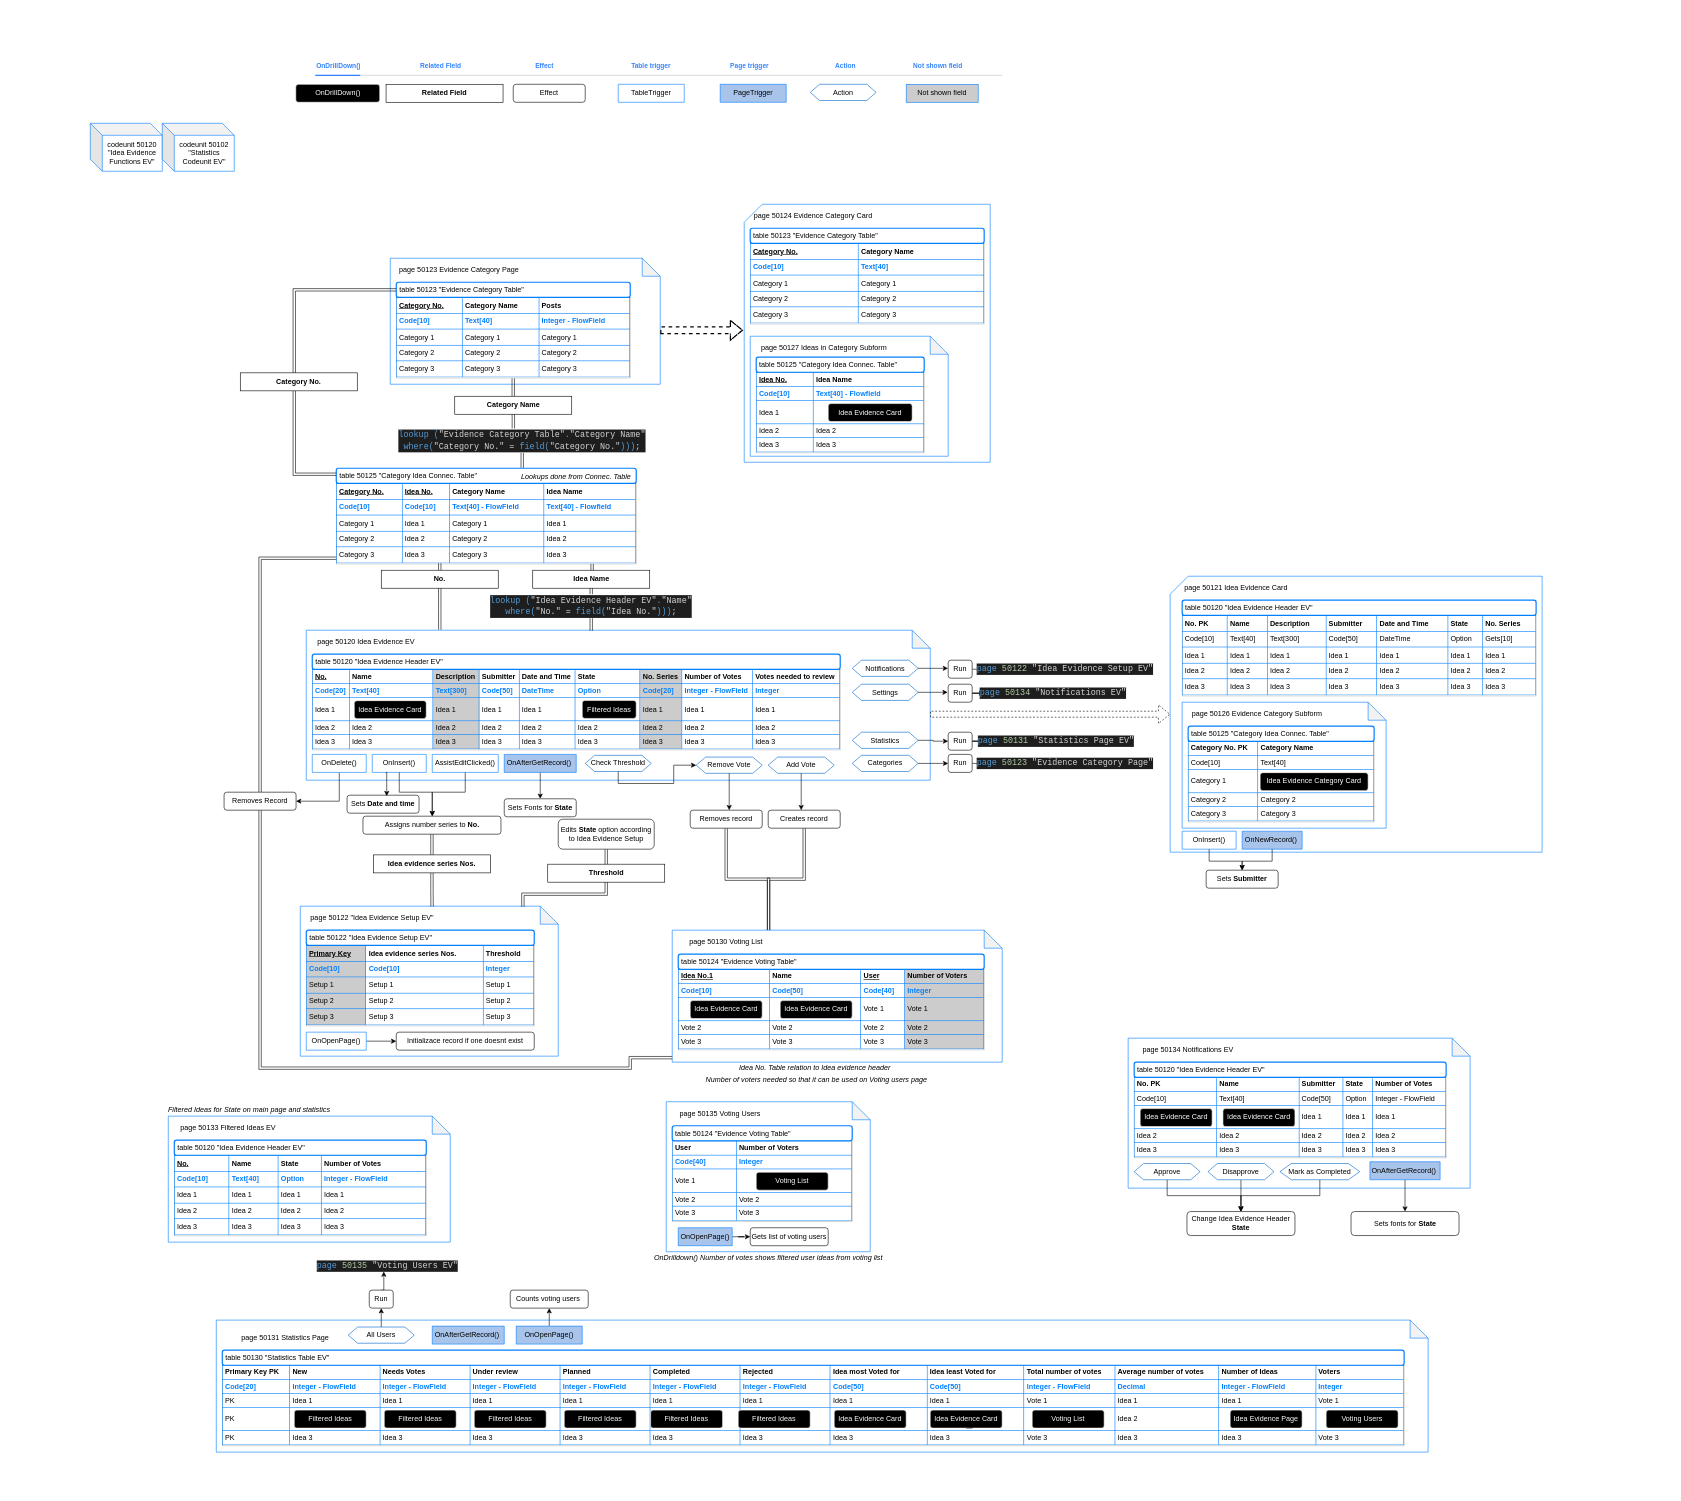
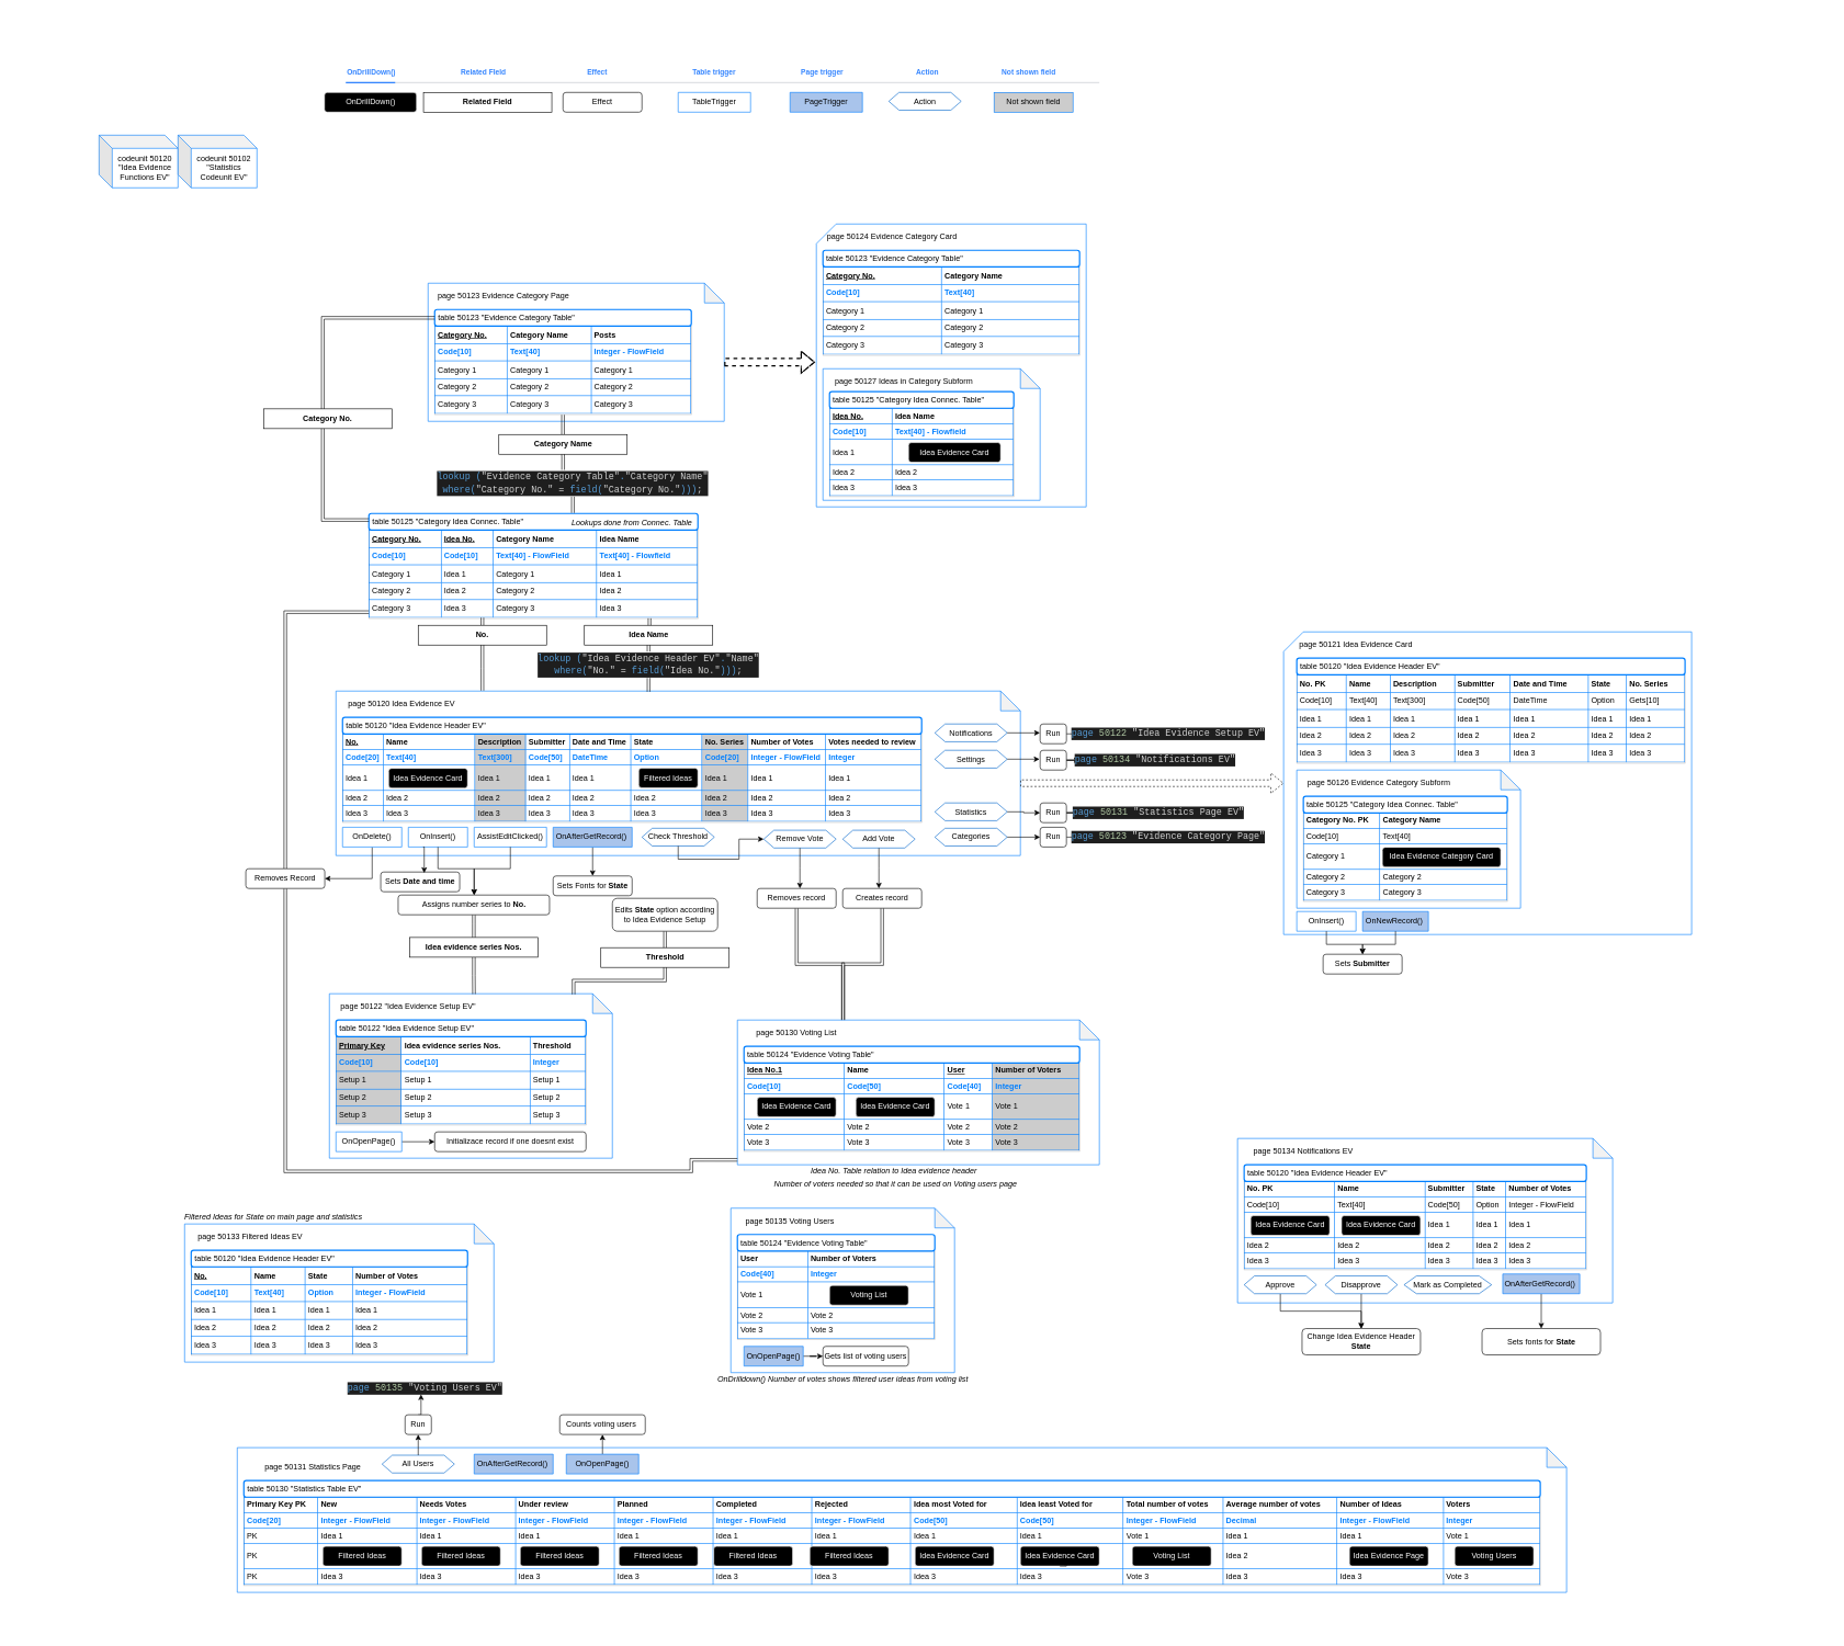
- <mxCell id="125" style="edgeStyle=orthogonalEdgeStyle;rounded=0;orthogonalLoop=1;jettySize=auto;html=1;exitX=0.5;exitY=1;exitDx=0;exitDy=0;" parent="115" source="126" target="127" edge="1"><mxGeometry relative="1" as="geometry" /></mxCell>
